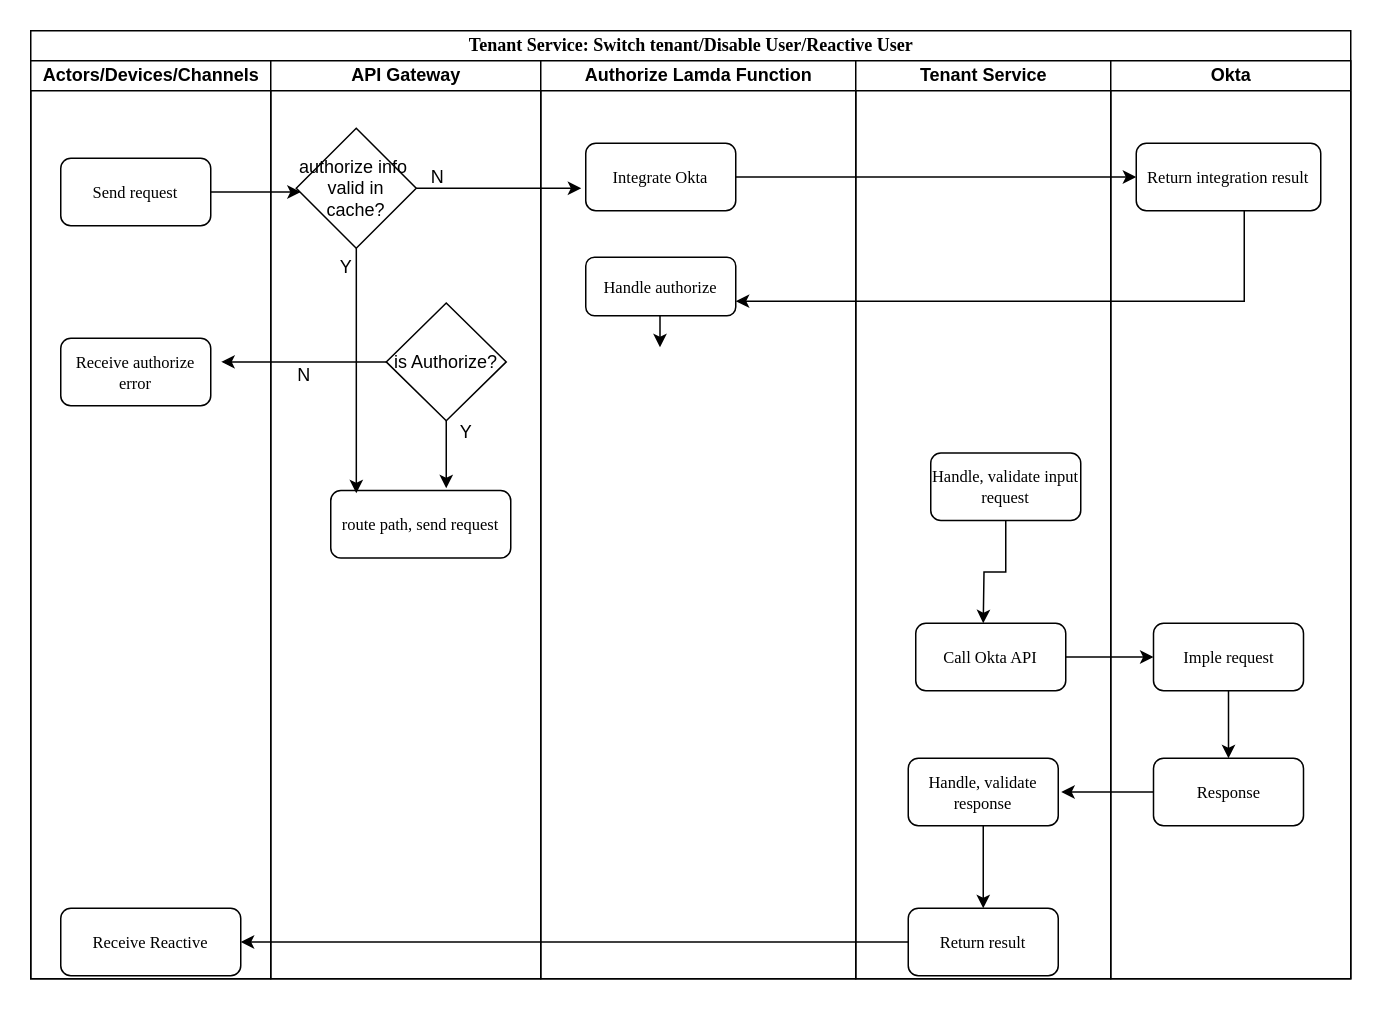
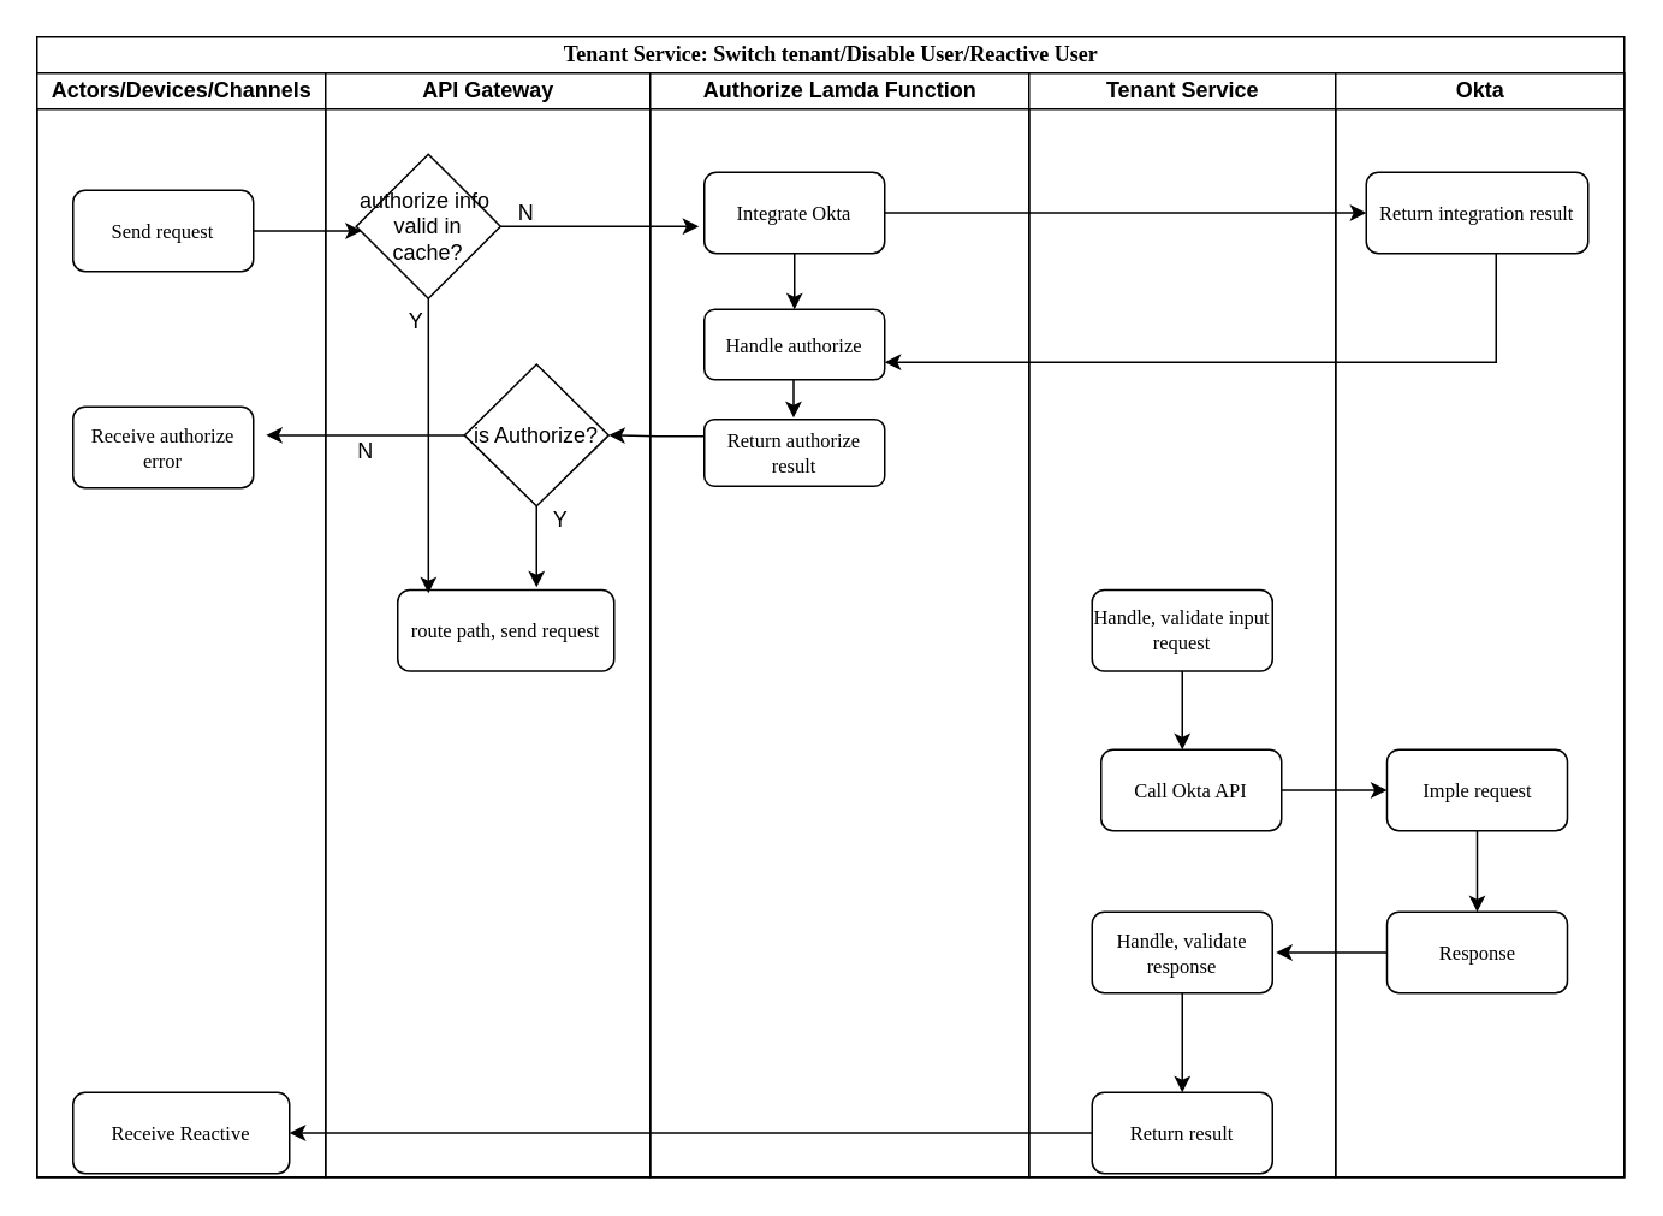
+ <mxCell id="21" style="edgeStyle=orthogonalEdgeStyle;rounded=0;orthogonalLoop=1;jettySize=auto;html=1;entryX=0.5;entryY=0;entryDx=0;entryDy=0;" edge="1" parent="20" source="22" target="23"><mxGeometry relative="1" as="geometry" /></mxCell>
+ <mxCell id="39" style="edgeStyle=orthogonalEdgeStyle;rounded=0;orthogonalLoop=1;jettySize=auto;html=1;entryX=1;entryY=0.5;entryDx=0;entryDy=0;exitX=0;exitY=0.25;exitDx=0;exitDy=0;" edge="1" parent="2" source="24" target="13"><mxGeometry relative="1" as="geometry" /></mxCell>
+ <mxCell id="24" value="&lt;span style=&quot;font-size: 11px;&quot;&gt;Return authorize result&lt;/span&gt;" style="rounded=1;whiteSpace=wrap;html=1;shadow=0;labelBackgroundColor=none;strokeWidth=1;fontFamily=Verdana;fontSize=8;align=center;" vertex="1" parent="20"><mxGeometry x="30" y="192" width="100" height="37" as="geometry" /></mxCell>
- <mxCell id="28" value="&lt;font style=&quot;font-size: 11px;&quot;&gt;Handle, validate input request&lt;/font&gt;" style="rounded=1;whiteSpace=wrap;html=1;shadow=0;labelBackgroundColor=none;strokeWidth=1;fontFamily=Verdana;fontSize=8;align=center;" vertex="1" parent="26"><mxGeometry x="50" y="261.5" width="100" height="45" as="geometry" /></mxCell>
+ <mxCell id="28" value="&lt;font style=&quot;font-size: 11px;&quot;&gt;Handle, validate input request&lt;/font&gt;" style="rounded=1;whiteSpace=wrap;html=1;shadow=0;labelBackgroundColor=none;strokeWidth=1;fontFamily=Verdana;fontSize=8;align=center;" vertex="1" parent="26"><mxGeometry x="35" y="286.5" width="100" height="45" as="geometry" /></mxCell>
